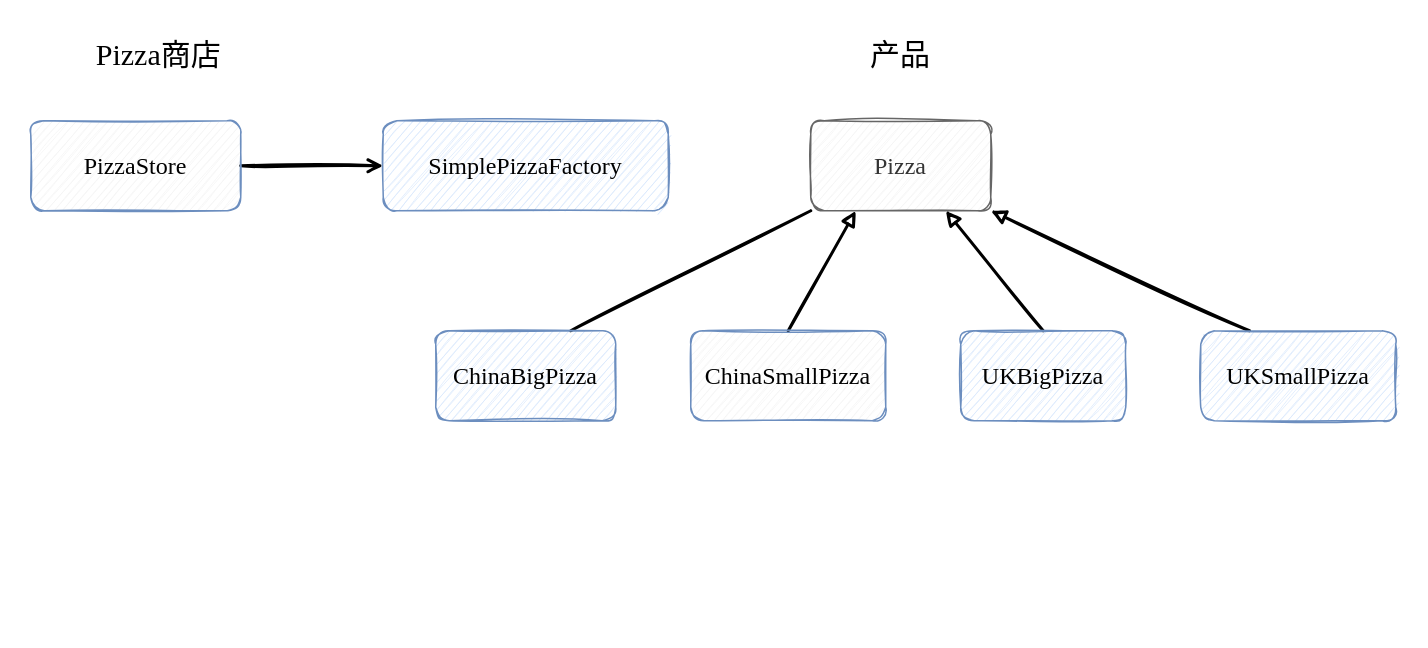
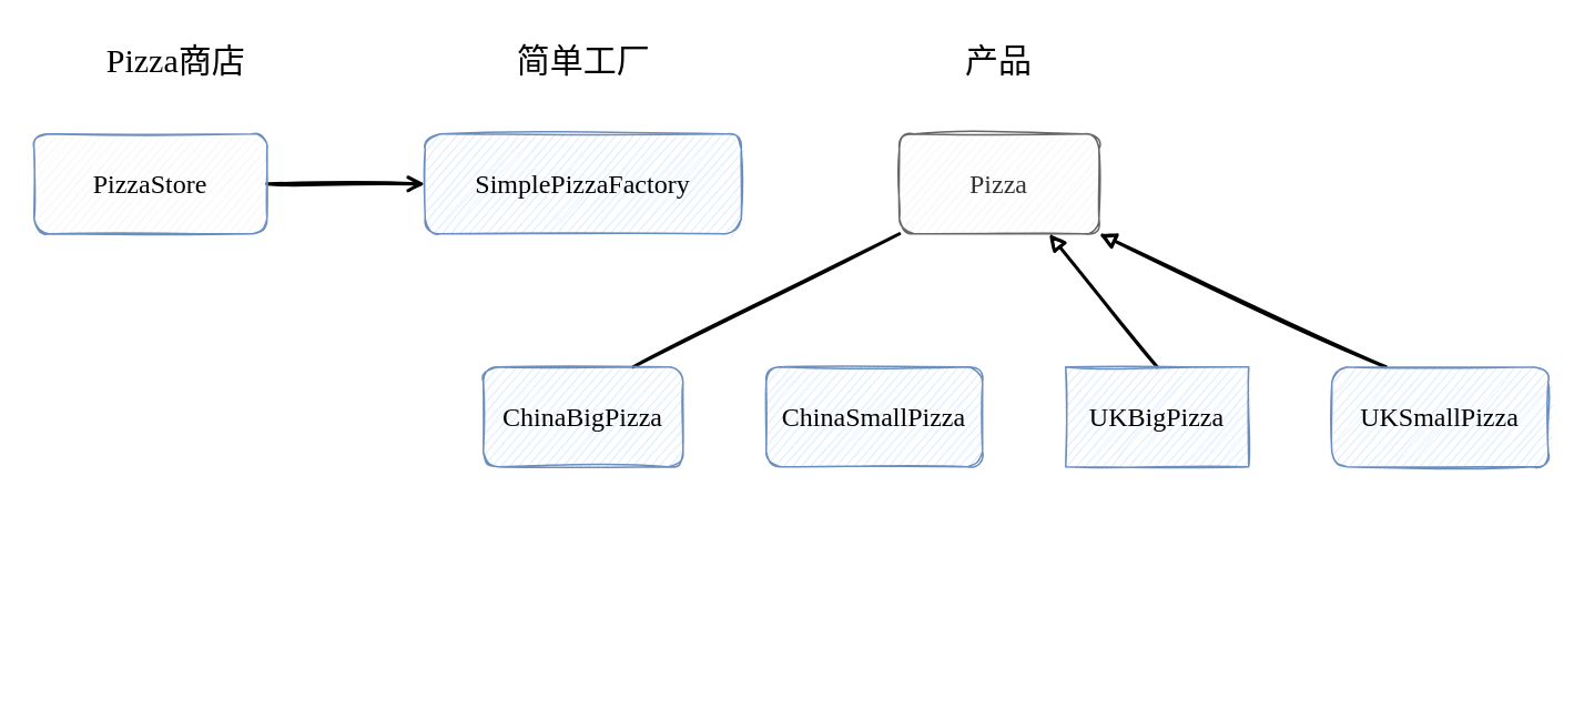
+ <mxCell id="14" value="&lt;span style=&quot;font-size: 20px;&quot;&gt;简单工厂&lt;/span&gt;" style="text;html=1;strokeColor=none;fillColor=none;align=center;verticalAlign=middle;whiteSpace=wrap;rounded=0;sketch=1;fontFamily=Comic Sans MS;fontSize=16;" vertex="1" parent="1"><mxGeometry x="297.5" y="20" width="105" height="30" as="geometry" /></mxCell>
- <mxCell id="3" style="edgeStyle=none;rounded=0;sketch=1;orthogonalLoop=1;jettySize=auto;html=1;exitX=0.5;exitY=0;exitDx=0;exitDy=0;entryX=0.25;entryY=1;entryDx=0;entryDy=0;strokeWidth=2;fontFamily=Comic Sans MS;fontSize=16;endArrow=block;endFill=0;" edge="1" parent="1" source="4" target="2"><mxGeometry relative="1" as="geometry" /></mxCell>
- <mxCell id="4" value="&lt;font style=&quot;font-size: 16px;&quot; face=&quot;Comic Sans MS&quot;&gt;ChinaSmallPizza&lt;/font&gt;" style="rounded=1;whiteSpace=wrap;html=1;sketch=1;fillColor=#f5f5f5;strokeColor=#6c8ebf;" vertex="1" parent="1"><mxGeometry x="460" y="220" width="130" height="60" as="geometry" /></mxCell>
+ <mxCell id="4" value="&lt;font style=&quot;font-size: 16px;&quot; face=&quot;Comic Sans MS&quot;&gt;ChinaSmallPizza&lt;/font&gt;" style="rounded=1;whiteSpace=wrap;html=1;sketch=1;fillColor=#dae8fc;strokeColor=#6c8ebf;" vertex="1" parent="1"><mxGeometry x="460" y="220" width="130" height="60" as="geometry" /></mxCell>
- <mxCell id="6" value="&lt;font style=&quot;font-size: 16px;&quot; face=&quot;Comic Sans MS&quot;&gt;UKBigPizza&lt;/font&gt;" style="rounded=1;whiteSpace=wrap;html=1;sketch=1;fillColor=#dae8fc;strokeColor=#6c8ebf;" vertex="1" parent="1"><mxGeometry x="640" y="220" width="110" height="60" as="geometry" /></mxCell>
+ <mxCell id="6" value="&lt;font style=&quot;font-size: 16px;&quot; face=&quot;Comic Sans MS&quot;&gt;UKBigPizza&lt;/font&gt;" style="whiteSpace=wrap;html=1;sketch=1;fillColor=#dae8fc;strokeColor=#6c8ebf;rounded=0;" vertex="1" parent="1"><mxGeometry x="640" y="220" width="110" height="60" as="geometry" /></mxCell>
